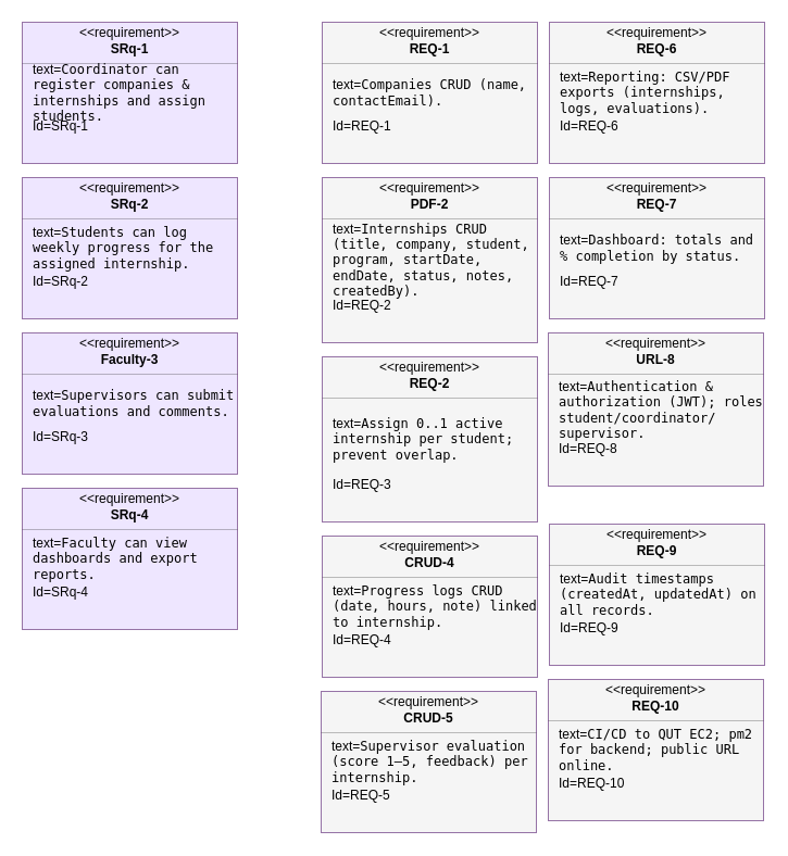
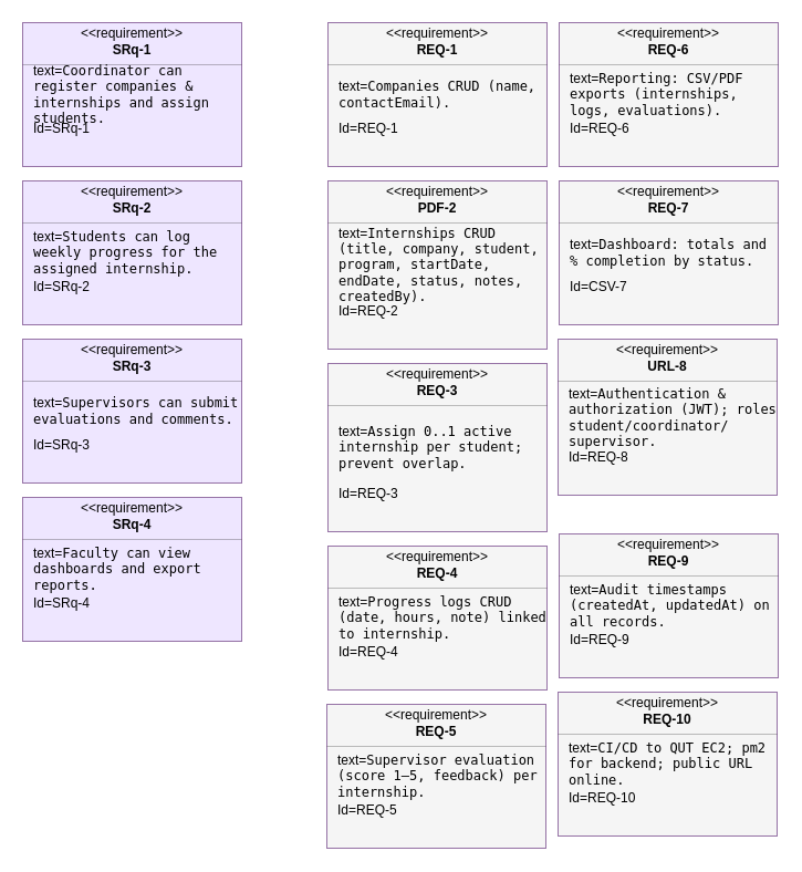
- <mxCell id="77" value="Id=REQ-7" style="html=1;align=left;spacing=0;verticalAlign=middle;strokeColor=none;fillColor=none;whiteSpace=wrap;spacingLeft=10;" vertex="1" parent="72"><mxGeometry y="88" width="198" height="16" as="geometry" /></mxCell>
+ <mxCell id="77" value="Id=CSV-7" style="html=1;align=left;spacing=0;verticalAlign=middle;strokeColor=none;fillColor=none;whiteSpace=wrap;spacingLeft=10;" vertex="1" parent="72"><mxGeometry y="88" width="198" height="16" as="geometry" /></mxCell>
- <mxCell id="18" value="Faculty-3" style="html=1;align=center;spacing=0;verticalAlign=middle;strokeColor=none;fillColor=none;whiteSpace=wrap;fontStyle=1" vertex="1" parent="16"><mxGeometry y="16" width="198" height="18" as="geometry" /></mxCell>
+ <mxCell id="18" value="SRq-3" style="html=1;align=center;spacing=0;verticalAlign=middle;strokeColor=none;fillColor=none;whiteSpace=wrap;fontStyle=1" vertex="1" parent="16"><mxGeometry y="16" width="198" height="18" as="geometry" /></mxCell>
- <mxCell id="46" value="REQ-2" style="html=1;align=center;spacing=0;verticalAlign=middle;strokeColor=none;fillColor=none;whiteSpace=wrap;fontStyle=1" vertex="1" parent="44"><mxGeometry y="16" width="198" height="18" as="geometry" /></mxCell>
+ <mxCell id="46" value="REQ-3" style="html=1;align=center;spacing=0;verticalAlign=middle;strokeColor=none;fillColor=none;whiteSpace=wrap;fontStyle=1" vertex="1" parent="44"><mxGeometry y="16" width="198" height="18" as="geometry" /></mxCell>
- <mxCell id="53" value="CRUD-4" style="html=1;align=center;spacing=0;verticalAlign=middle;strokeColor=none;fillColor=none;whiteSpace=wrap;fontStyle=1" vertex="1" parent="51"><mxGeometry y="16" width="198" height="18" as="geometry" /></mxCell>
+ <mxCell id="53" value="REQ-4" style="html=1;align=center;spacing=0;verticalAlign=middle;strokeColor=none;fillColor=none;whiteSpace=wrap;fontStyle=1" vertex="1" parent="51"><mxGeometry y="16" width="198" height="18" as="geometry" /></mxCell>
- <mxCell id="88" value="CRUD-5" style="html=1;align=center;spacing=0;verticalAlign=middle;strokeColor=none;fillColor=none;whiteSpace=wrap;fontStyle=1" vertex="1" parent="86"><mxGeometry y="16" width="198" height="18" as="geometry" /></mxCell>
+ <mxCell id="88" value="REQ-5" style="html=1;align=center;spacing=0;verticalAlign=middle;strokeColor=none;fillColor=none;whiteSpace=wrap;fontStyle=1" vertex="1" parent="86"><mxGeometry y="16" width="198" height="18" as="geometry" /></mxCell>
